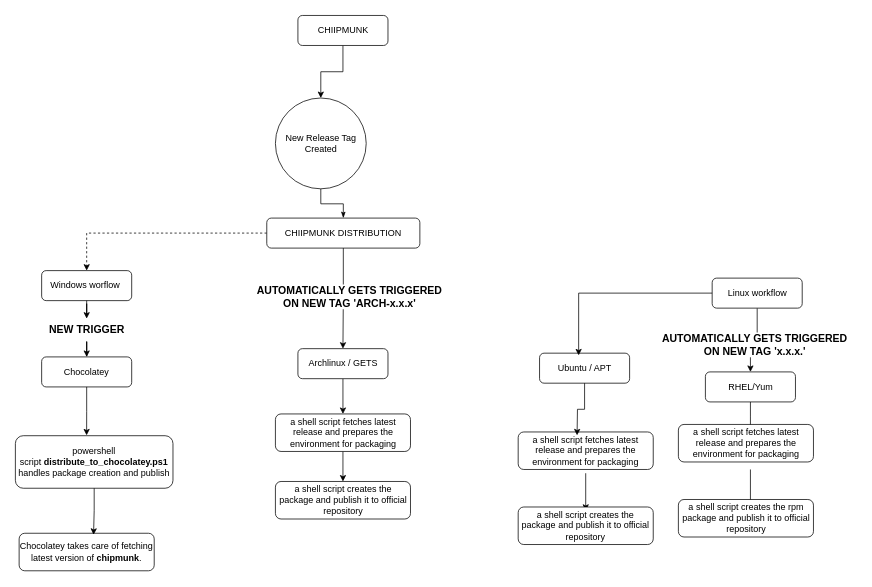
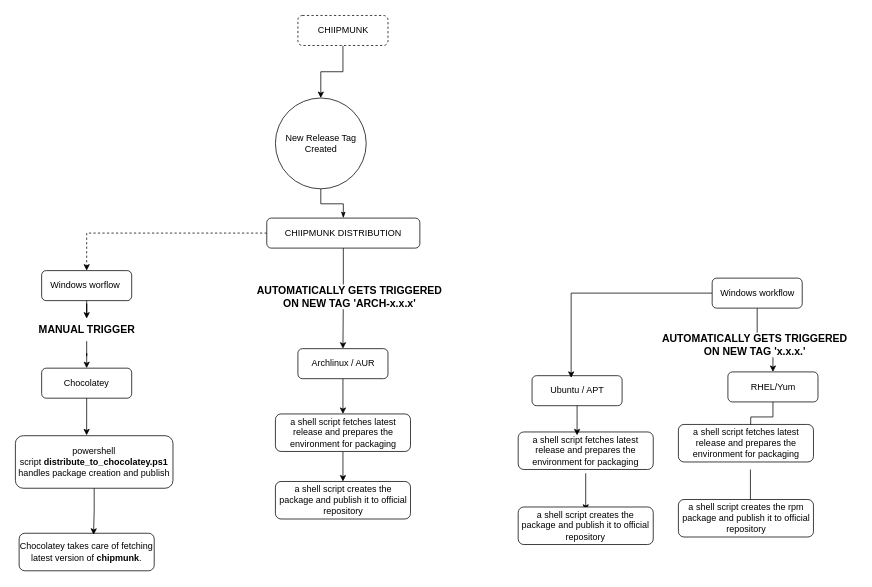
- <mxCell id="3" value="CHIIPMUNK" style="rounded=1;whiteSpace=wrap;html=1;fontSize=12;glass=0;strokeWidth=1;shadow=0;" vertex="1" parent="1"><mxGeometry x="396.5" y="20" width="120" height="40" as="geometry" /></mxCell>
+ <mxCell id="3" value="CHIIPMUNK" style="rounded=1;whiteSpace=wrap;html=1;fontSize=12;glass=0;strokeWidth=1;shadow=0;dashed=1;" vertex="1" parent="1"><mxGeometry x="396.5" y="20" width="120" height="40" as="geometry" /></mxCell>
- <mxCell id="14" value="Linux workflow" style="rounded=1;whiteSpace=wrap;html=1;fontSize=12;glass=0;strokeWidth=1;shadow=0;" vertex="1" parent="1"><mxGeometry x="948.5" y="370" width="120" height="40" as="geometry" /></mxCell>
+ <mxCell id="14" value="Windows workflow" style="rounded=1;whiteSpace=wrap;html=1;fontSize=12;glass=0;strokeWidth=1;shadow=0;" vertex="1" parent="1"><mxGeometry x="948.5" y="370" width="120" height="40" as="geometry" /></mxCell>
- <mxCell id="32" value="&lt;b style=&quot;font-size: 14px;&quot;&gt;NEW TRIGGER&lt;/b&gt;" style="text;html=1;align=center;verticalAlign=middle;resizable=0;points=[];autosize=1;strokeColor=none;fillColor=none;fontSize=14;labelBackgroundColor=default;" vertex="1" parent="1"><mxGeometry x="40" y="424" width="150" height="30" as="geometry" /></mxCell>
+ <mxCell id="32" value="&lt;b style=&quot;font-size: 14px;&quot;&gt;MANUAL TRIGGER&lt;/b&gt;" style="text;html=1;align=center;verticalAlign=middle;resizable=0;points=[];autosize=1;strokeColor=none;fillColor=none;fontSize=14;labelBackgroundColor=default;" vertex="1" parent="1"><mxGeometry x="40" y="424" width="150" height="30" as="geometry" /></mxCell>
- <mxCell id="40" value="Archlinux / GETS" style="rounded=1;whiteSpace=wrap;html=1;fontSize=12;glass=0;strokeWidth=1;shadow=0;" vertex="1" parent="1"><mxGeometry x="396.5" y="464" width="120" height="40" as="geometry" /></mxCell>
+ <mxCell id="40" value="Archlinux / AUR" style="rounded=1;whiteSpace=wrap;html=1;fontSize=12;glass=0;strokeWidth=1;shadow=0;" vertex="1" parent="1"><mxGeometry x="396.5" y="464" width="120" height="40" as="geometry" /></mxCell>
- <mxCell id="11" value="Ubuntu / APT" style="rounded=1;whiteSpace=wrap;html=1;fontSize=12;glass=0;strokeWidth=1;shadow=0;" vertex="1" parent="1"><mxGeometry x="718.5" y="470" width="120" height="40" as="geometry" /></mxCell>
+ <mxCell id="11" value="Ubuntu / APT" style="rounded=1;whiteSpace=wrap;html=1;fontSize=12;glass=0;strokeWidth=1;shadow=0;" vertex="1" parent="1"><mxGeometry x="708.5" y="500" width="120" height="40" as="geometry" /></mxCell>
- <mxCell id="12" value="Chocolatey" style="rounded=1;whiteSpace=wrap;html=1;fontSize=12;glass=0;strokeWidth=1;shadow=0;" vertex="1" parent="1"><mxGeometry x="55" y="475" width="120" height="40" as="geometry" /></mxCell>
+ <mxCell id="12" value="Chocolatey" style="rounded=1;whiteSpace=wrap;html=1;fontSize=12;glass=0;strokeWidth=1;shadow=0;" vertex="1" parent="1"><mxGeometry x="55" y="490" width="120" height="40" as="geometry" /></mxCell>
- <mxCell id="20" value="RHEL/Yum" style="rounded=1;whiteSpace=wrap;html=1;fontSize=12;glass=0;strokeWidth=1;shadow=0;" vertex="1" parent="1"><mxGeometry x="939.5" y="495" width="120" height="40" as="geometry" /></mxCell>
+ <mxCell id="20" value="RHEL/Yum" style="rounded=1;whiteSpace=wrap;html=1;fontSize=12;glass=0;strokeWidth=1;shadow=0;" vertex="1" parent="1"><mxGeometry x="969.5" y="495" width="120" height="40" as="geometry" /></mxCell>
